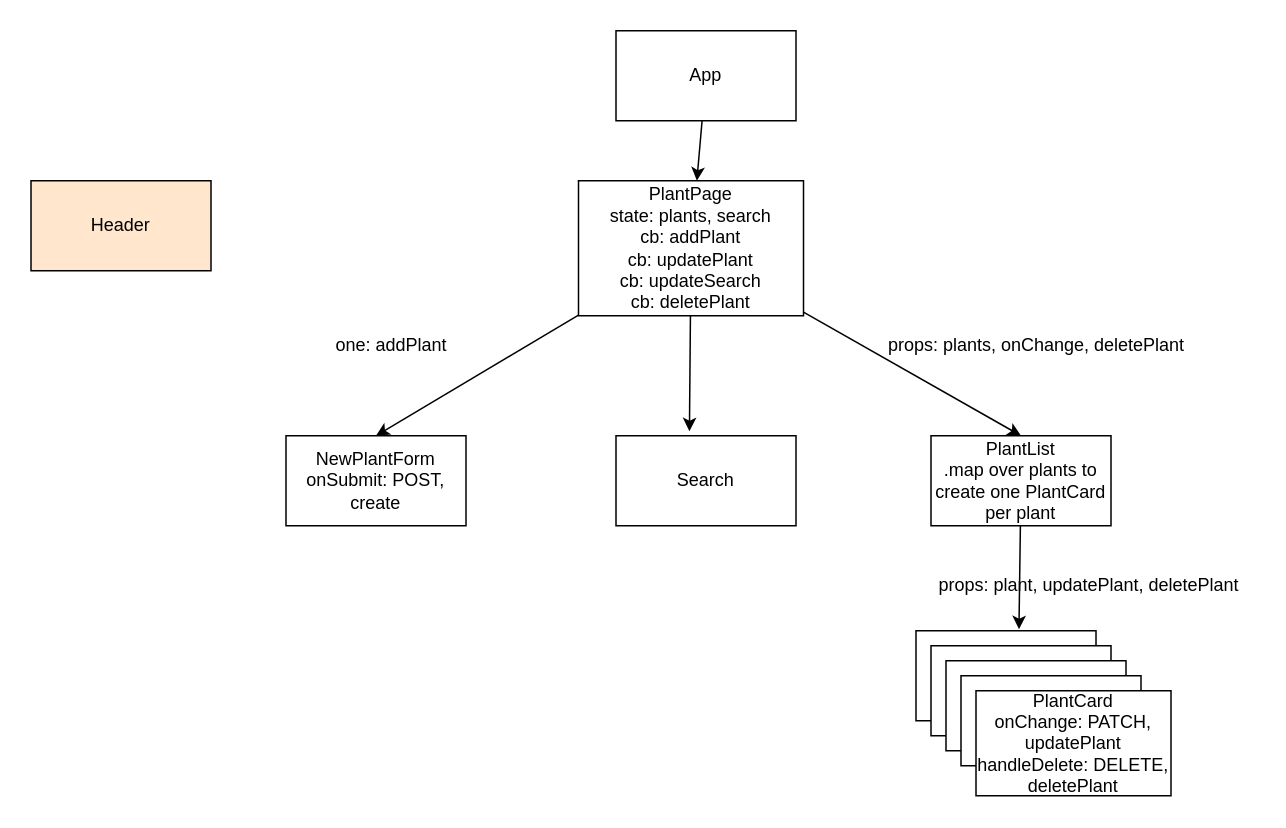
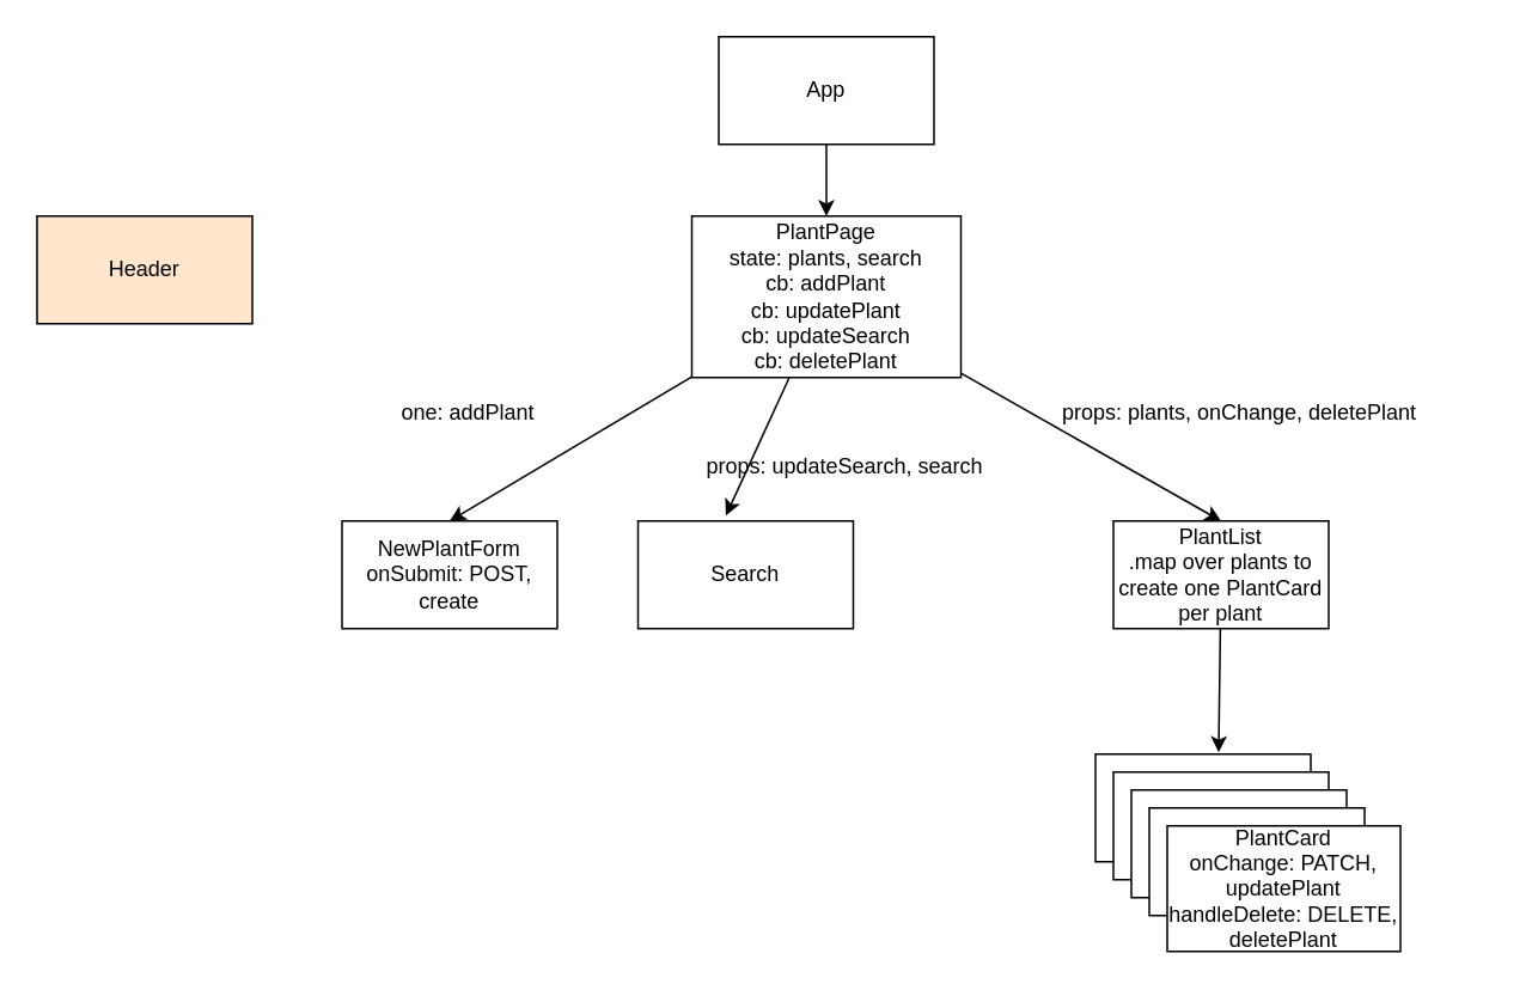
- <mxCell id="3" value="App" style="whiteSpace=wrap;html=1;" vertex="1" parent="1"><mxGeometry x="410" y="20" width="120" height="60" as="geometry" /></mxCell>
+ <mxCell id="3" value="App" style="whiteSpace=wrap;html=1;" vertex="1" parent="1"><mxGeometry x="400" y="20" width="120" height="60" as="geometry" /></mxCell>
+ <mxCell id="14" value="props: updateSearch, search" style="text;html=1;align=center;verticalAlign=middle;resizable=0;points=[];autosize=1;strokeColor=none;fillColor=none;" vertex="1" parent="1"><mxGeometry x="380" y="245" width="180" height="30" as="geometry" /></mxCell>
- <mxCell id="10" value="Search" style="whiteSpace=wrap;html=1;" vertex="1" parent="1"><mxGeometry x="410" y="290" width="120" height="60" as="geometry" /></mxCell>
+ <mxCell id="10" value="Search" style="whiteSpace=wrap;html=1;" vertex="1" parent="1"><mxGeometry x="355" y="290" width="120" height="60" as="geometry" /></mxCell>
- <mxCell id="21" value="props: plant, updatePlant, deletePlant" style="text;html=1;align=center;verticalAlign=middle;resizable=0;points=[];autosize=1;strokeColor=none;fillColor=none;" vertex="1" parent="1"><mxGeometry x="615" y="375" width="220" height="30" as="geometry" /></mxCell>
